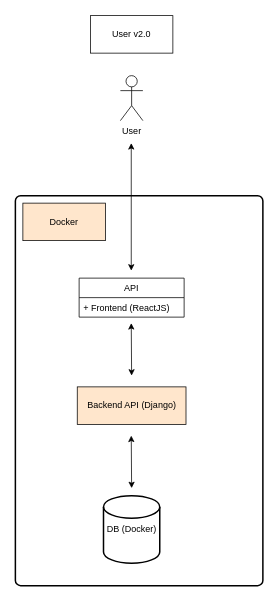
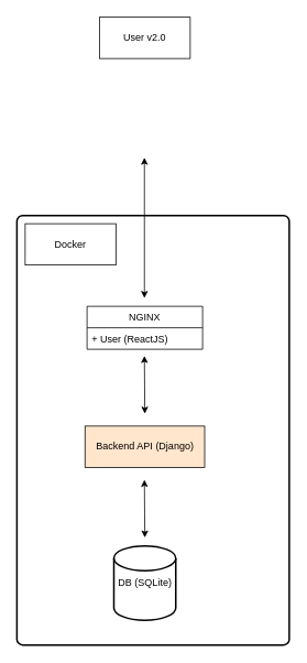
- <mxCell id="3" value="User" style="shape=umlActor;verticalLabelPosition=bottom;verticalAlign=top;html=1;" parent="1" vertex="1"><mxGeometry x="160" y="100" width="30" height="60" as="geometry" /></mxCell>
- <mxCell id="9" value="Docker" style="html=1;whiteSpace=wrap;fillColor=#ffe6cc;" parent="1" vertex="1"><mxGeometry x="30" y="270" width="110" height="50" as="geometry" /></mxCell>
+ <mxCell id="9" value="Docker" style="html=1;whiteSpace=wrap;" parent="1" vertex="1"><mxGeometry x="30" y="270" width="110" height="50" as="geometry" /></mxCell>
- <mxCell id="5" value="API" style="swimlane;fontStyle=0;childLayout=stackLayout;horizontal=1;startSize=26;fillColor=none;horizontalStack=0;resizeParent=1;resizeParentMax=0;resizeLast=0;collapsible=1;marginBottom=0;whiteSpace=wrap;html=1;" parent="1" vertex="1"><mxGeometry x="105" y="370" width="140" height="52" as="geometry" /></mxCell>
+ <mxCell id="5" value="NGINX" style="swimlane;fontStyle=0;childLayout=stackLayout;horizontal=1;startSize=26;fillColor=none;horizontalStack=0;resizeParent=1;resizeParentMax=0;resizeLast=0;collapsible=1;marginBottom=0;whiteSpace=wrap;html=1;" parent="1" vertex="1"><mxGeometry x="105" y="370" width="140" height="52" as="geometry" /></mxCell>
- <mxCell id="6" value="+ Frontend (ReactJS)" style="text;strokeColor=none;fillColor=none;align=left;verticalAlign=top;spacingLeft=4;spacingRight=4;overflow=hidden;rotatable=0;points=[[0,0.5],[1,0.5]];portConstraint=eastwest;whiteSpace=wrap;html=1;" parent="5" vertex="1"><mxGeometry y="26" width="140" height="26" as="geometry" /></mxCell>
+ <mxCell id="6" value="+ User (ReactJS)" style="text;strokeColor=none;fillColor=none;align=left;verticalAlign=top;spacingLeft=4;spacingRight=4;overflow=hidden;rotatable=0;points=[[0,0.5],[1,0.5]];portConstraint=eastwest;whiteSpace=wrap;html=1;" parent="5" vertex="1"><mxGeometry y="26" width="140" height="26" as="geometry" /></mxCell>
- <mxCell id="8" value="DB (Docker)" style="strokeWidth=2;html=1;shape=mxgraph.flowchart.database;whiteSpace=wrap;" parent="1" vertex="1"><mxGeometry x="137.5" y="660" width="75" height="90" as="geometry" /></mxCell>
+ <mxCell id="8" value="DB (SQLite)" style="strokeWidth=2;html=1;shape=mxgraph.flowchart.database;whiteSpace=wrap;" parent="1" vertex="1"><mxGeometry x="137.5" y="660" width="75" height="90" as="geometry" /></mxCell>
